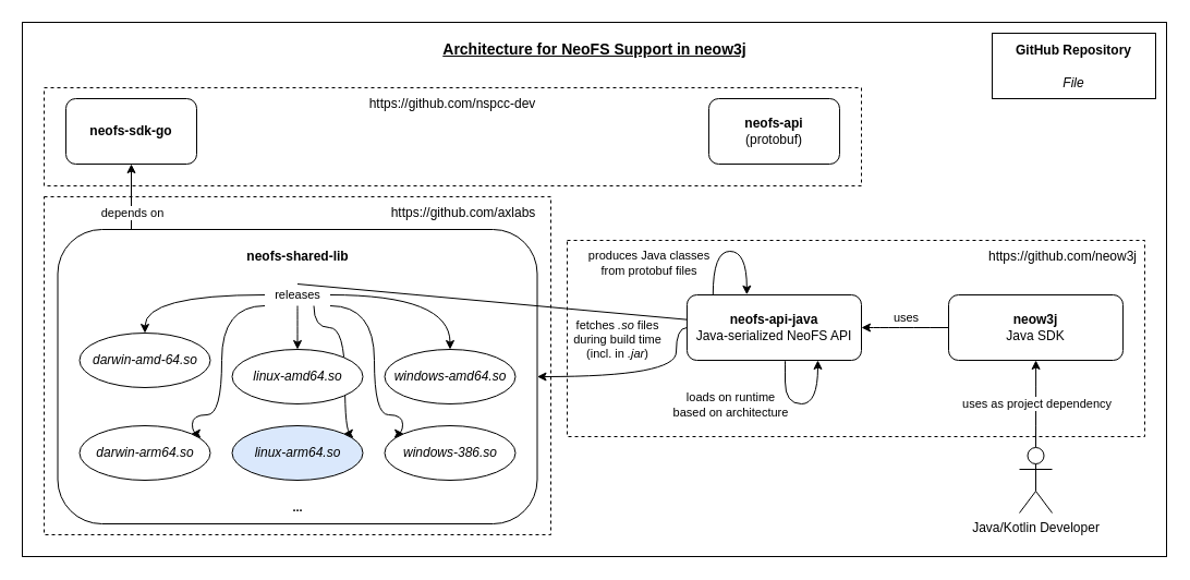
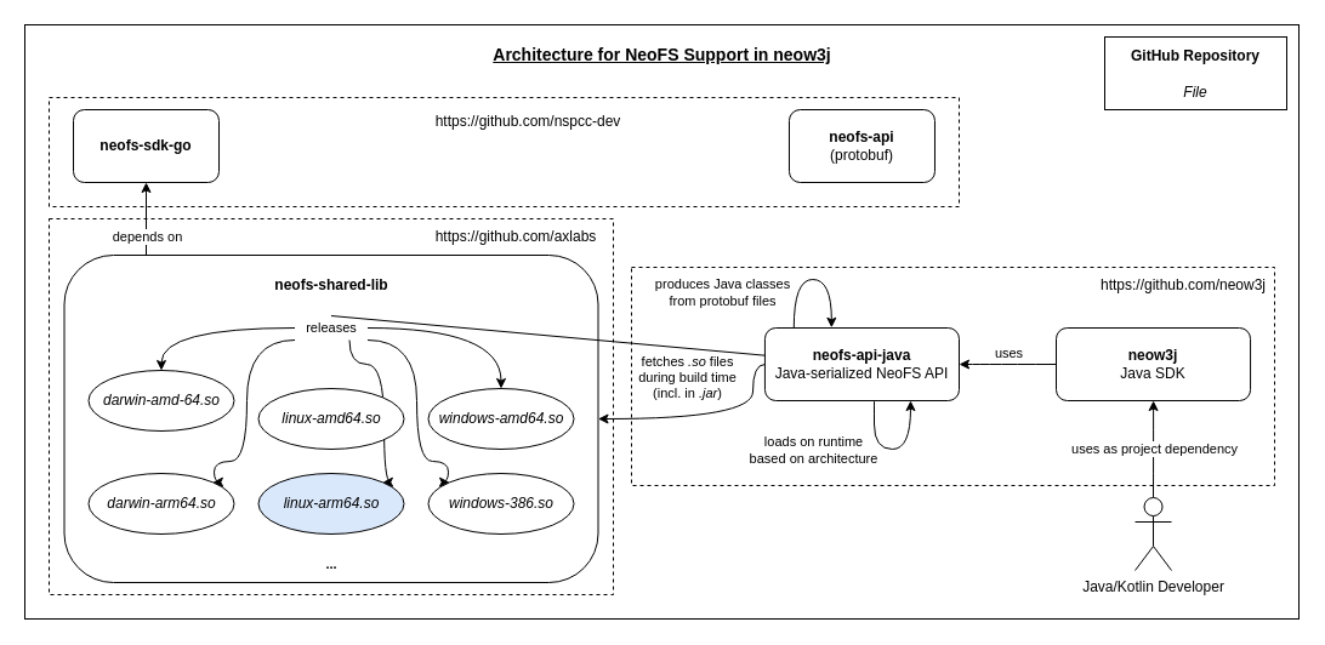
- <mxCell id="7" value="https://github.com/nspcc-dev" style="text;html=1;strokeColor=none;fillColor=none;align=center;verticalAlign=middle;whiteSpace=wrap;rounded=0;dashed=1;" parent="1" vertex="1"><mxGeometry x="270" y="80" width="290" height="30" as="geometry" /></mxCell>
+ <mxCell id="7" value="https://github.com/nspcc-dev" style="text;html=1;strokeColor=none;fillColor=none;align=center;verticalAlign=middle;whiteSpace=wrap;rounded=0;dashed=1;" parent="1" vertex="1"><mxGeometry x="290" y="85" width="290" height="30" as="geometry" /></mxCell>
- <mxCell id="38" value="" style="edgeStyle=orthogonalEdgeStyle;curved=1;rounded=0;orthogonalLoop=1;jettySize=auto;html=1;strokeColor=default;exitX=0.5;exitY=1;exitDx=0;exitDy=0;entryX=0.5;entryY=0;entryDx=0;entryDy=0;" edge="1" parent="1" source="37" target="44"><mxGeometry relative="1" as="geometry"><mxPoint x="137.5" y="310" as="targetPoint" /><Array as="points" /><mxPoint x="277.44" y="270" as="sourcePoint" /></mxGeometry></mxCell>
